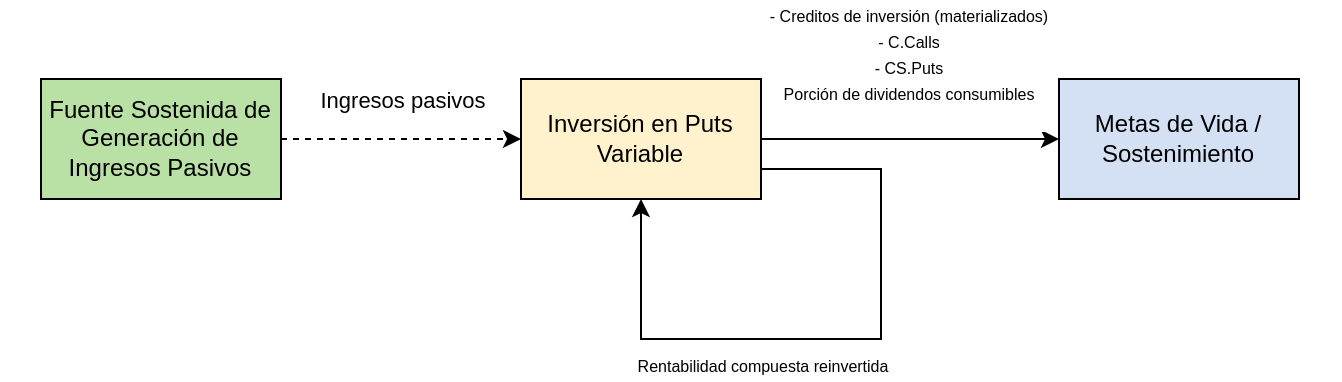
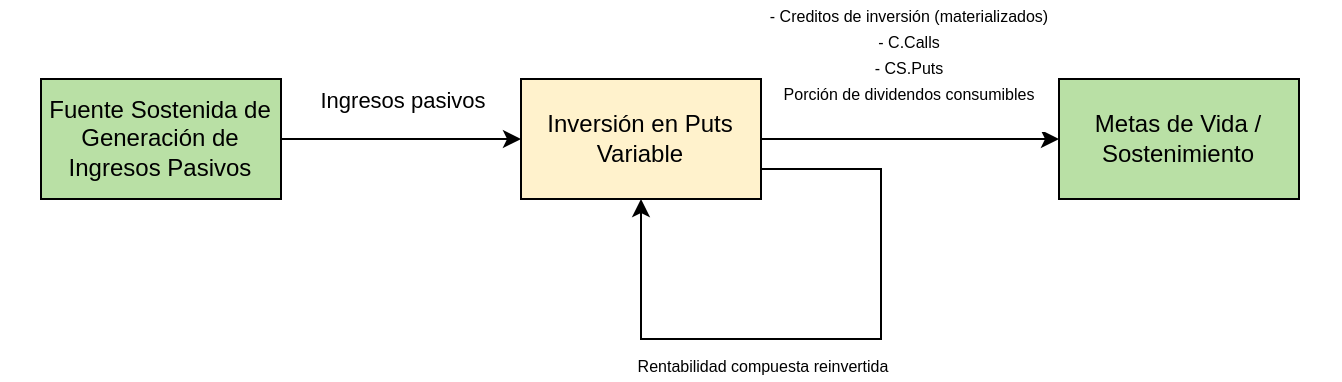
- <mxCell id="5" value="" style="endArrow=classic;html=1;rounded=0;exitX=1;exitY=0.5;exitDx=0;exitDy=0;entryX=0;entryY=0.5;entryDx=0;entryDy=0;dashed=1;" edge="1" parent="1" source="2" target="3"><mxGeometry width="50" height="50" relative="1" as="geometry"><mxPoint x="300" y="130" as="sourcePoint" /><mxPoint x="350" y="80" as="targetPoint" /></mxGeometry></mxCell>
+ <mxCell id="5" value="" style="endArrow=classic;html=1;rounded=0;exitX=1;exitY=0.5;exitDx=0;exitDy=0;entryX=0;entryY=0.5;entryDx=0;entryDy=0;" edge="1" parent="1" source="2" target="3"><mxGeometry width="50" height="50" relative="1" as="geometry"><mxPoint x="300" y="130" as="sourcePoint" /><mxPoint x="350" y="80" as="targetPoint" /></mxGeometry></mxCell>
- <mxCell id="4" value="Metas de Vida / Sostenimiento" style="rounded=0;whiteSpace=wrap;html=1;fillColor=#D4E1F5;" vertex="1" parent="1"><mxGeometry x="529" y="20" width="120" height="60" as="geometry" /></mxCell>
+ <mxCell id="4" value="Metas de Vida / Sostenimiento" style="rounded=0;whiteSpace=wrap;html=1;fillColor=#b9e0a5;" vertex="1" parent="1"><mxGeometry x="529" y="20" width="120" height="60" as="geometry" /></mxCell>
